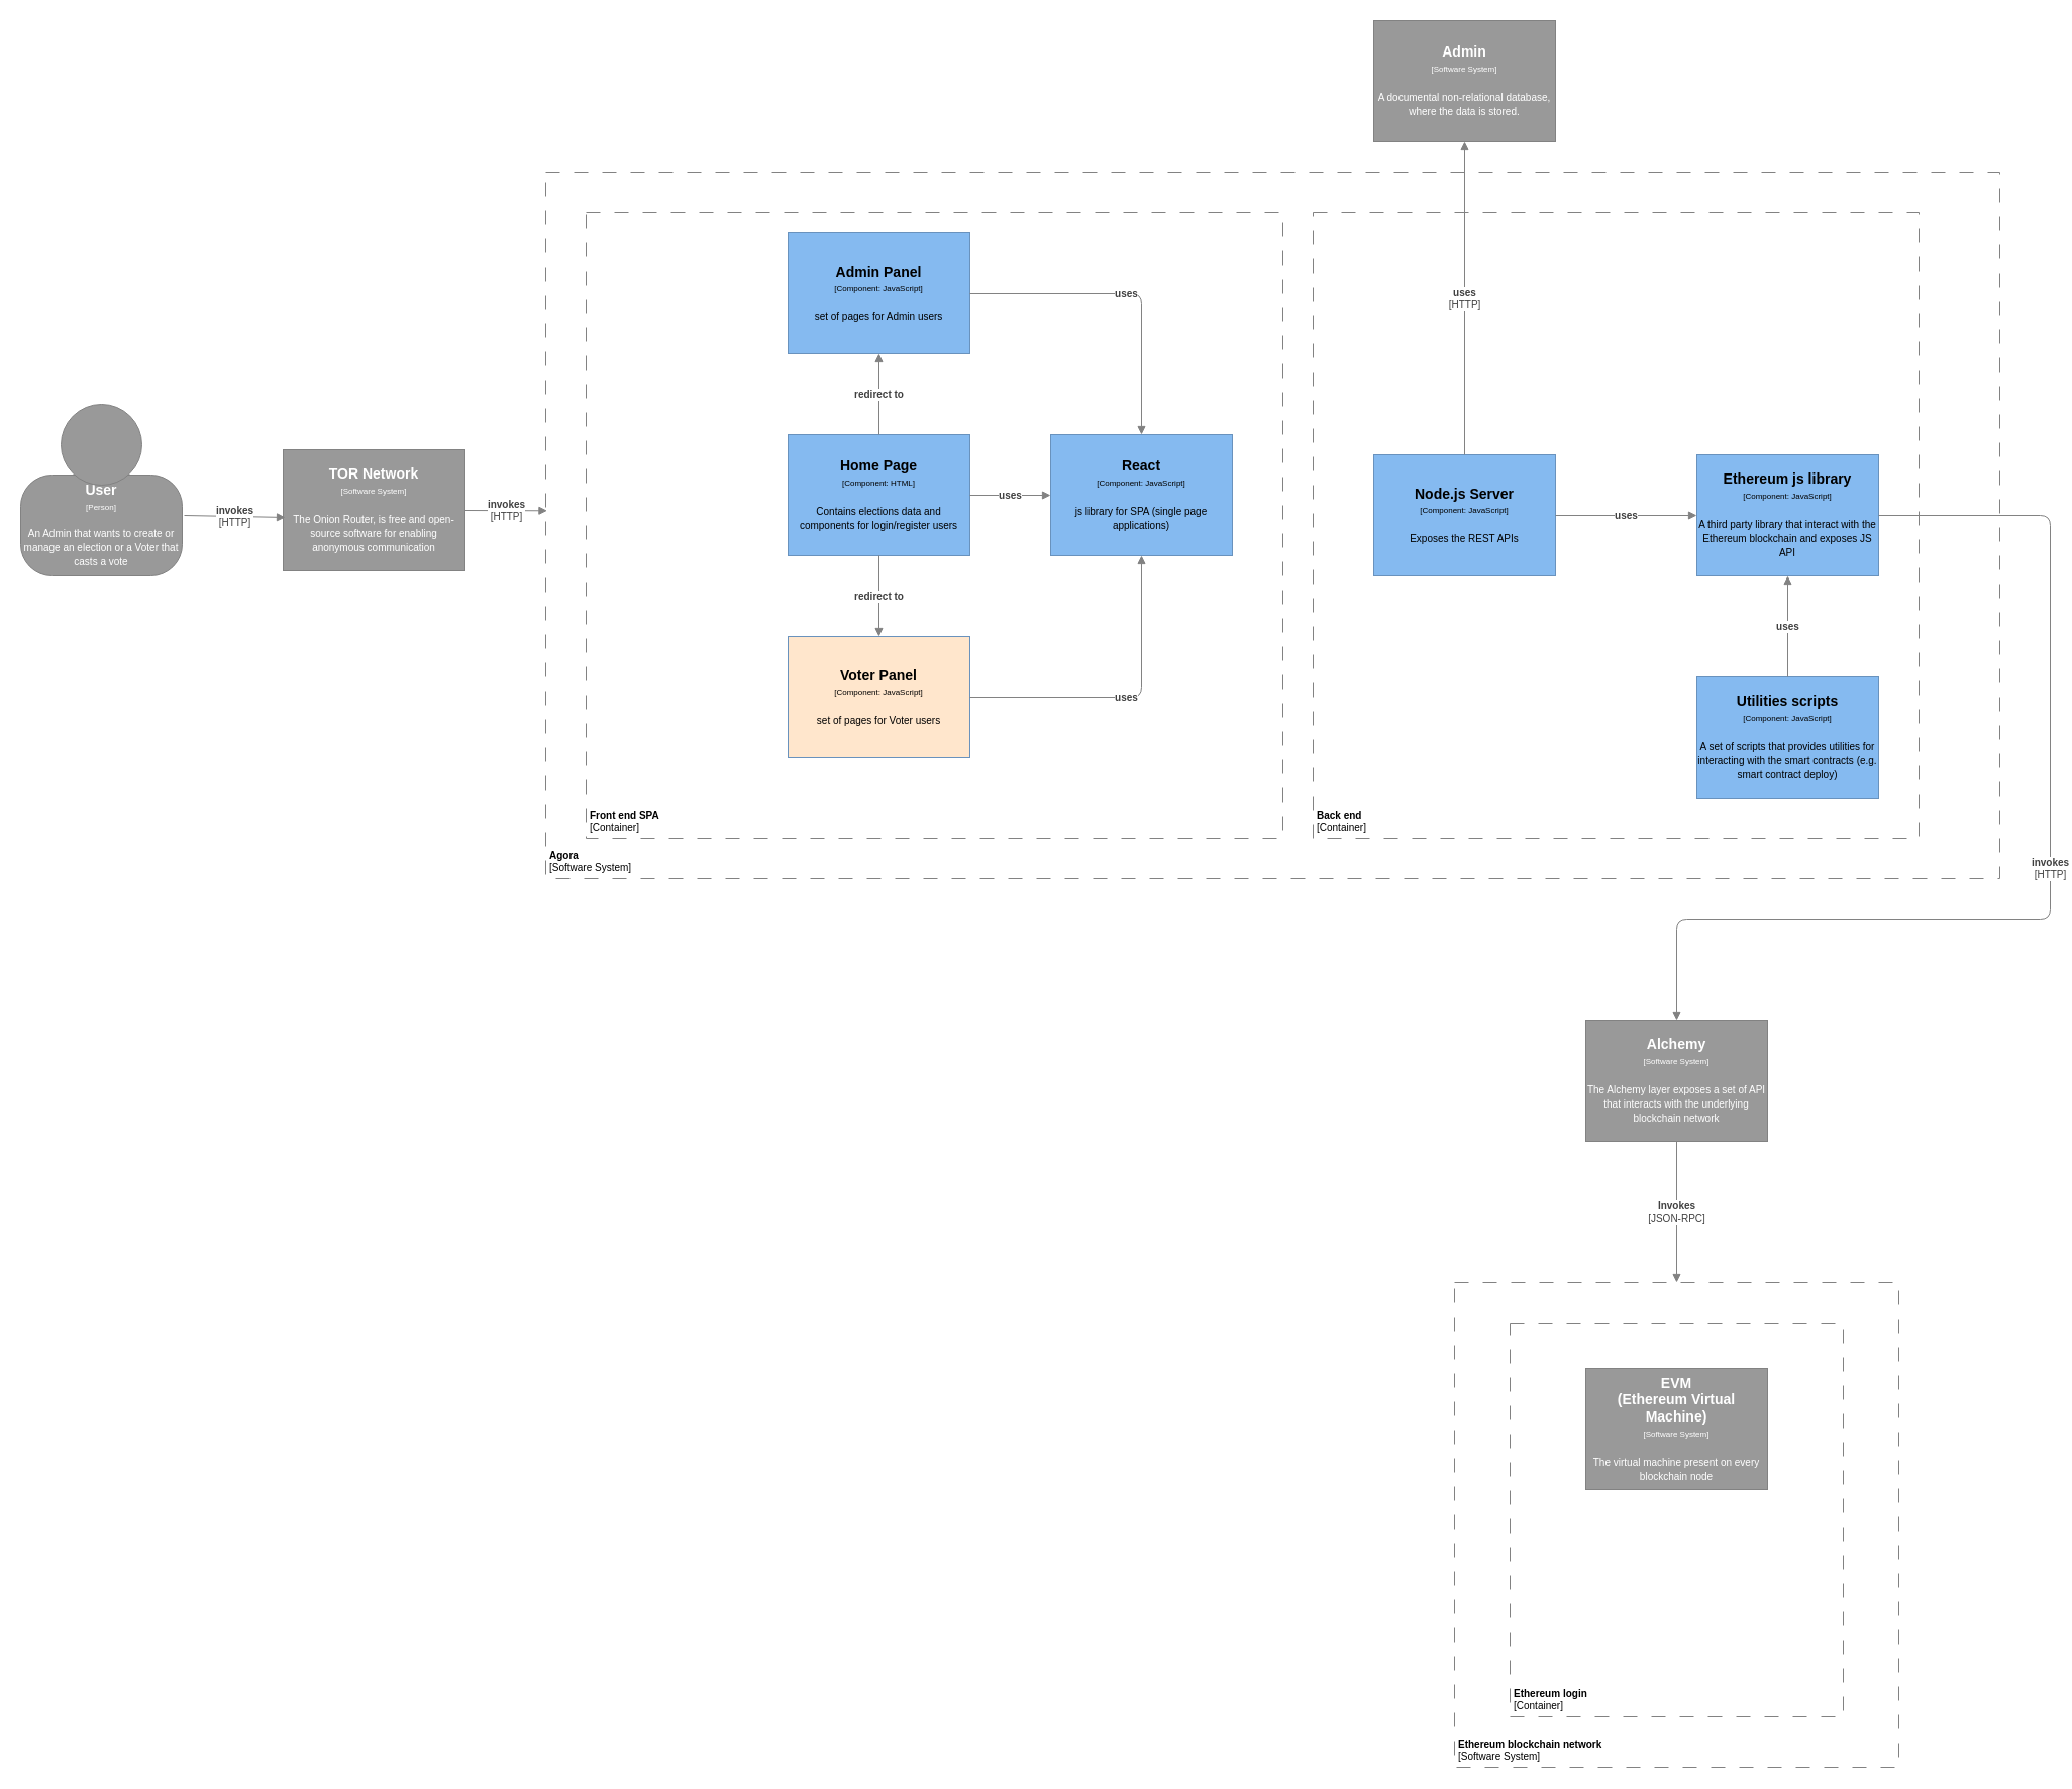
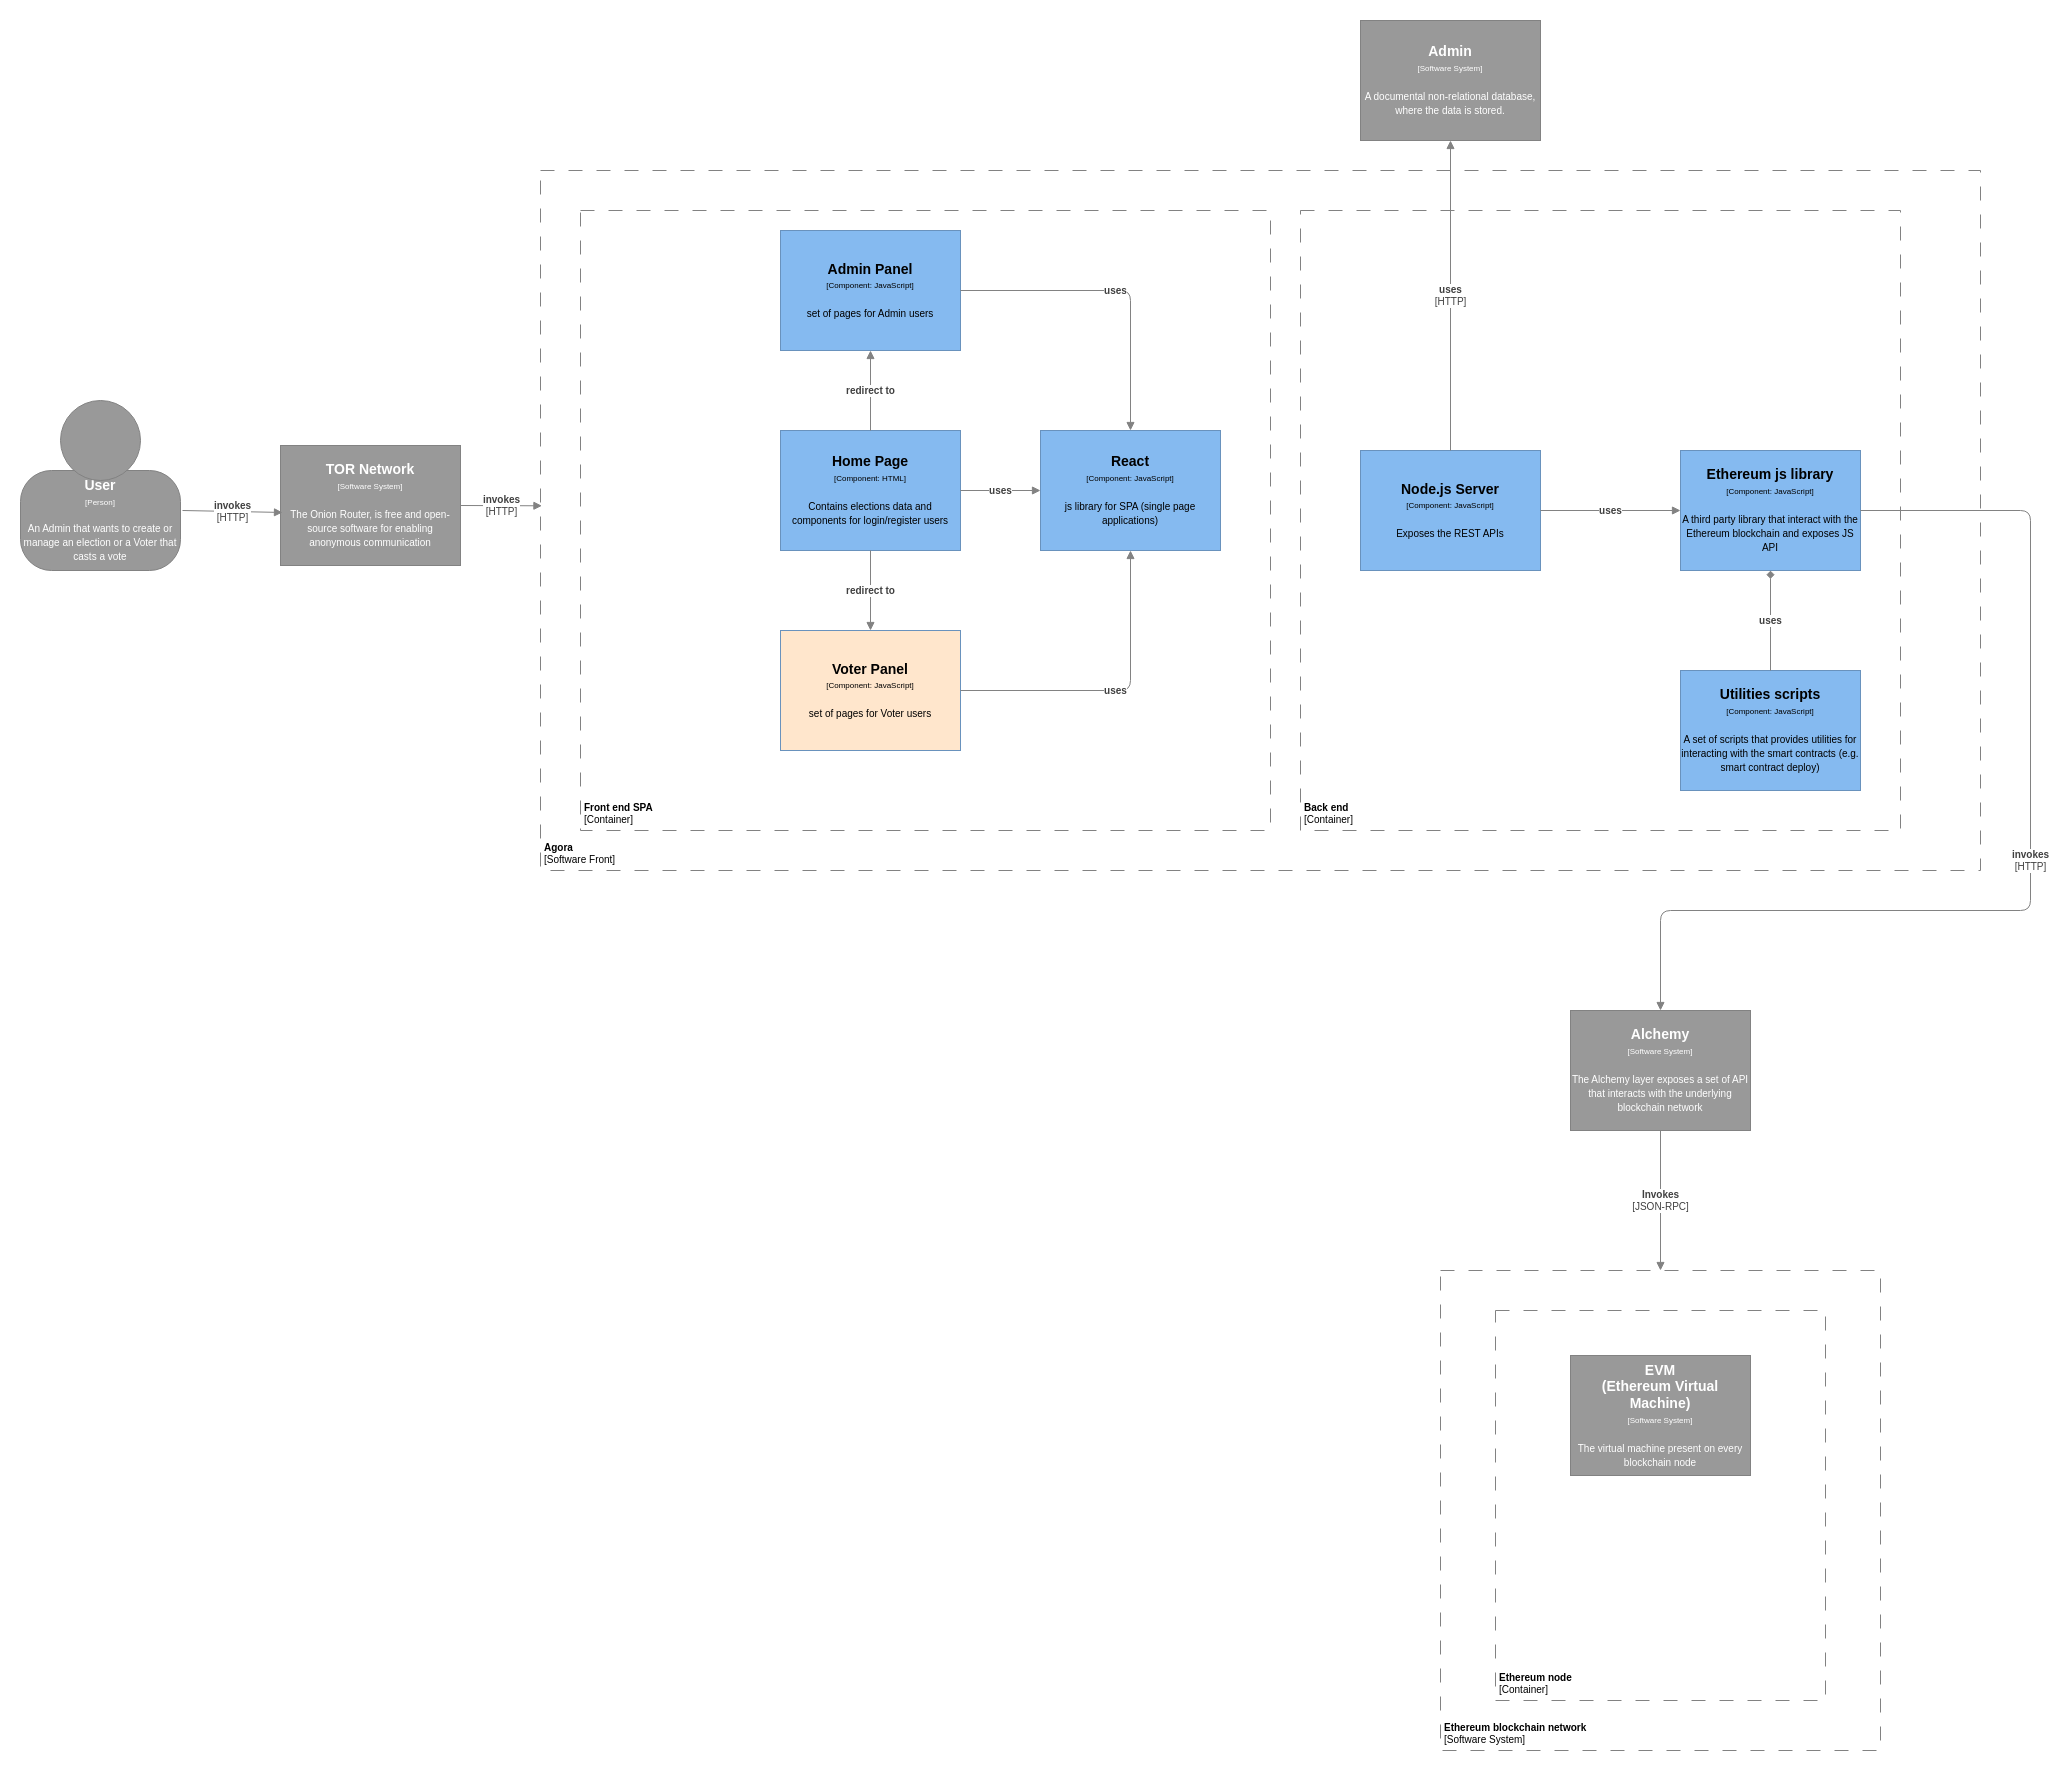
- <mxCell id="9" value="&lt;span style=&quot;font-size: 10px&quot;&gt;&lt;b&gt;uses&lt;/b&gt;&lt;br&gt;&lt;/span&gt;" style="endArrow=block;html=1;fontSize=10;fontColor=#404040;strokeWidth=1;endFill=1;strokeColor=#828282;elbow=vertical;metaEdit=1;exitX=0.5;exitY=0;exitDx=0;exitDy=0;entryX=0.5;entryY=1;entryDx=0;entryDy=0;" parent="1" source="8" target="7" edge="1"><mxGeometry width="50" height="50" relative="1" as="geometry"><mxPoint x="1620" y="720" as="sourcePoint" /><mxPoint x="1620" y="630" as="targetPoint" /></mxGeometry></mxCell>
+ <mxCell id="9" value="&lt;span style=&quot;font-size: 10px&quot;&gt;&lt;b&gt;uses&lt;/b&gt;&lt;br&gt;&lt;/span&gt;" style="endArrow=diamond;html=1;fontSize=10;fontColor=#404040;strokeWidth=1;endFill=1;strokeColor=#828282;elbow=vertical;metaEdit=1;exitX=0.5;exitY=0;exitDx=0;exitDy=0;entryX=0.5;entryY=1;entryDx=0;entryDy=0;" parent="1" source="8" target="7" edge="1"><mxGeometry width="50" height="50" relative="1" as="geometry"><mxPoint x="1620" y="720" as="sourcePoint" /><mxPoint x="1620" y="630" as="targetPoint" /></mxGeometry></mxCell>
- <mxCell id="5" value="&lt;font style=&quot;font-size: 10px&quot;&gt;&lt;b&gt;Agora&lt;/b&gt;&lt;br style=&quot;font-size: 10px&quot;&gt;[Software System]&lt;/font&gt;" style="rounded=0;whiteSpace=wrap;html=1;strokeColor=#828282;fontColor=#000000;align=left;labelPosition=center;verticalLabelPosition=middle;verticalAlign=bottom;strokeWidth=1;perimeterSpacing=0;spacing=4;spacingTop=0;fontSize=10;fillColor=none;dashed=1;dashPattern=14 14;rotatable=0;metaEdit=1;allowArrows=0;" parent="1" vertex="1"><mxGeometry x="540" y="170" width="1440" height="700" as="geometry" /></mxCell>
+ <mxCell id="5" value="&lt;font style=&quot;font-size: 10px&quot;&gt;&lt;b&gt;Agora&lt;/b&gt;&lt;br style=&quot;font-size: 10px&quot;&gt;[Software Front]&lt;/font&gt;" style="rounded=0;whiteSpace=wrap;html=1;strokeColor=#828282;fontColor=#000000;align=left;labelPosition=center;verticalLabelPosition=middle;verticalAlign=bottom;strokeWidth=1;perimeterSpacing=0;spacing=4;spacingTop=0;fontSize=10;fillColor=none;dashed=1;dashPattern=14 14;rotatable=0;metaEdit=1;allowArrows=0;" parent="1" vertex="1"><mxGeometry x="540" y="170" width="1440" height="700" as="geometry" /></mxCell>
- <mxCell id="3" value="&lt;font style=&quot;font-size: 10px&quot;&gt;&lt;b&gt;Ethereum login&lt;/b&gt;&lt;br style=&quot;font-size: 10px&quot;&gt;[Container]&lt;/font&gt;" style="rounded=0;whiteSpace=wrap;html=1;strokeColor=#828282;fillColor=none;fontColor=#000000;align=left;labelPosition=center;verticalLabelPosition=middle;verticalAlign=bottom;dashed=1;strokeWidth=1;perimeterSpacing=0;spacing=4;spacingTop=0;fontSize=10;dashPattern=14 14;container=0;rotatable=0;metaEdit=1;allowArrows=0;" parent="1" vertex="1"><mxGeometry x="1495" y="1310" width="330" height="390" as="geometry"><mxRectangle x="560" y="40" width="110" height="30" as="alternateBounds" /></mxGeometry></mxCell>
+ <mxCell id="3" value="&lt;font style=&quot;font-size: 10px&quot;&gt;&lt;b&gt;Ethereum node&lt;/b&gt;&lt;br style=&quot;font-size: 10px&quot;&gt;[Container]&lt;/font&gt;" style="rounded=0;whiteSpace=wrap;html=1;strokeColor=#828282;fillColor=none;fontColor=#000000;align=left;labelPosition=center;verticalLabelPosition=middle;verticalAlign=bottom;dashed=1;strokeWidth=1;perimeterSpacing=0;spacing=4;spacingTop=0;fontSize=10;dashPattern=14 14;container=0;rotatable=0;metaEdit=1;allowArrows=0;" parent="1" vertex="1"><mxGeometry x="1495" y="1310" width="330" height="390" as="geometry"><mxRectangle x="560" y="40" width="110" height="30" as="alternateBounds" /></mxGeometry></mxCell>
